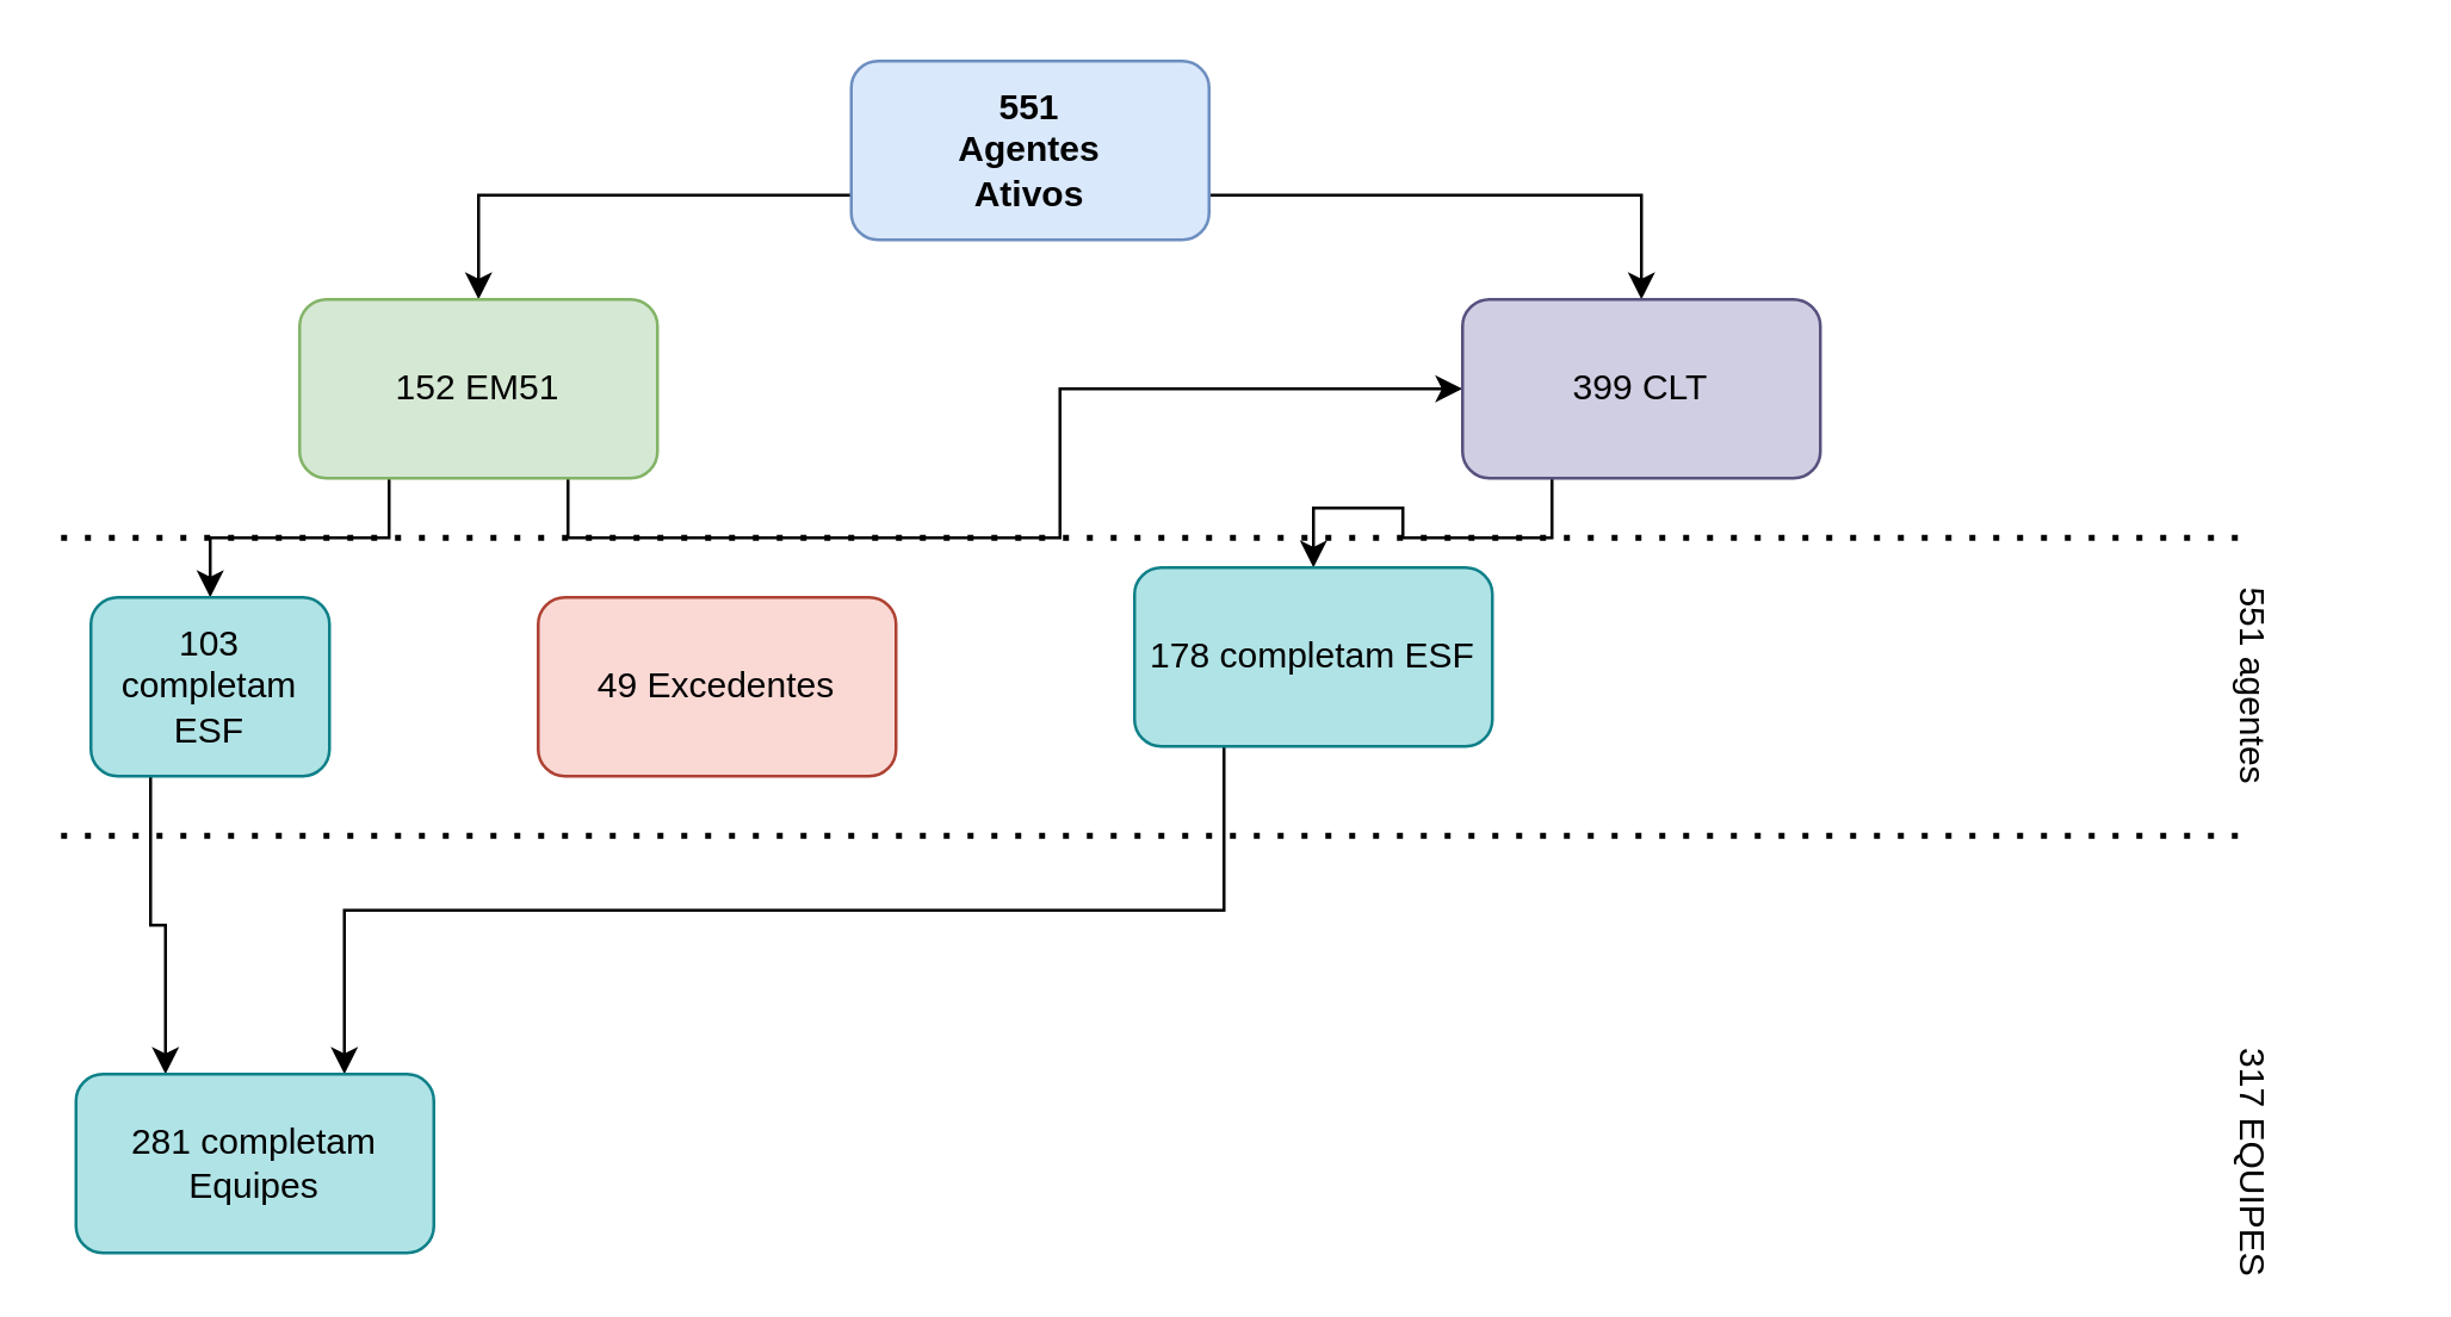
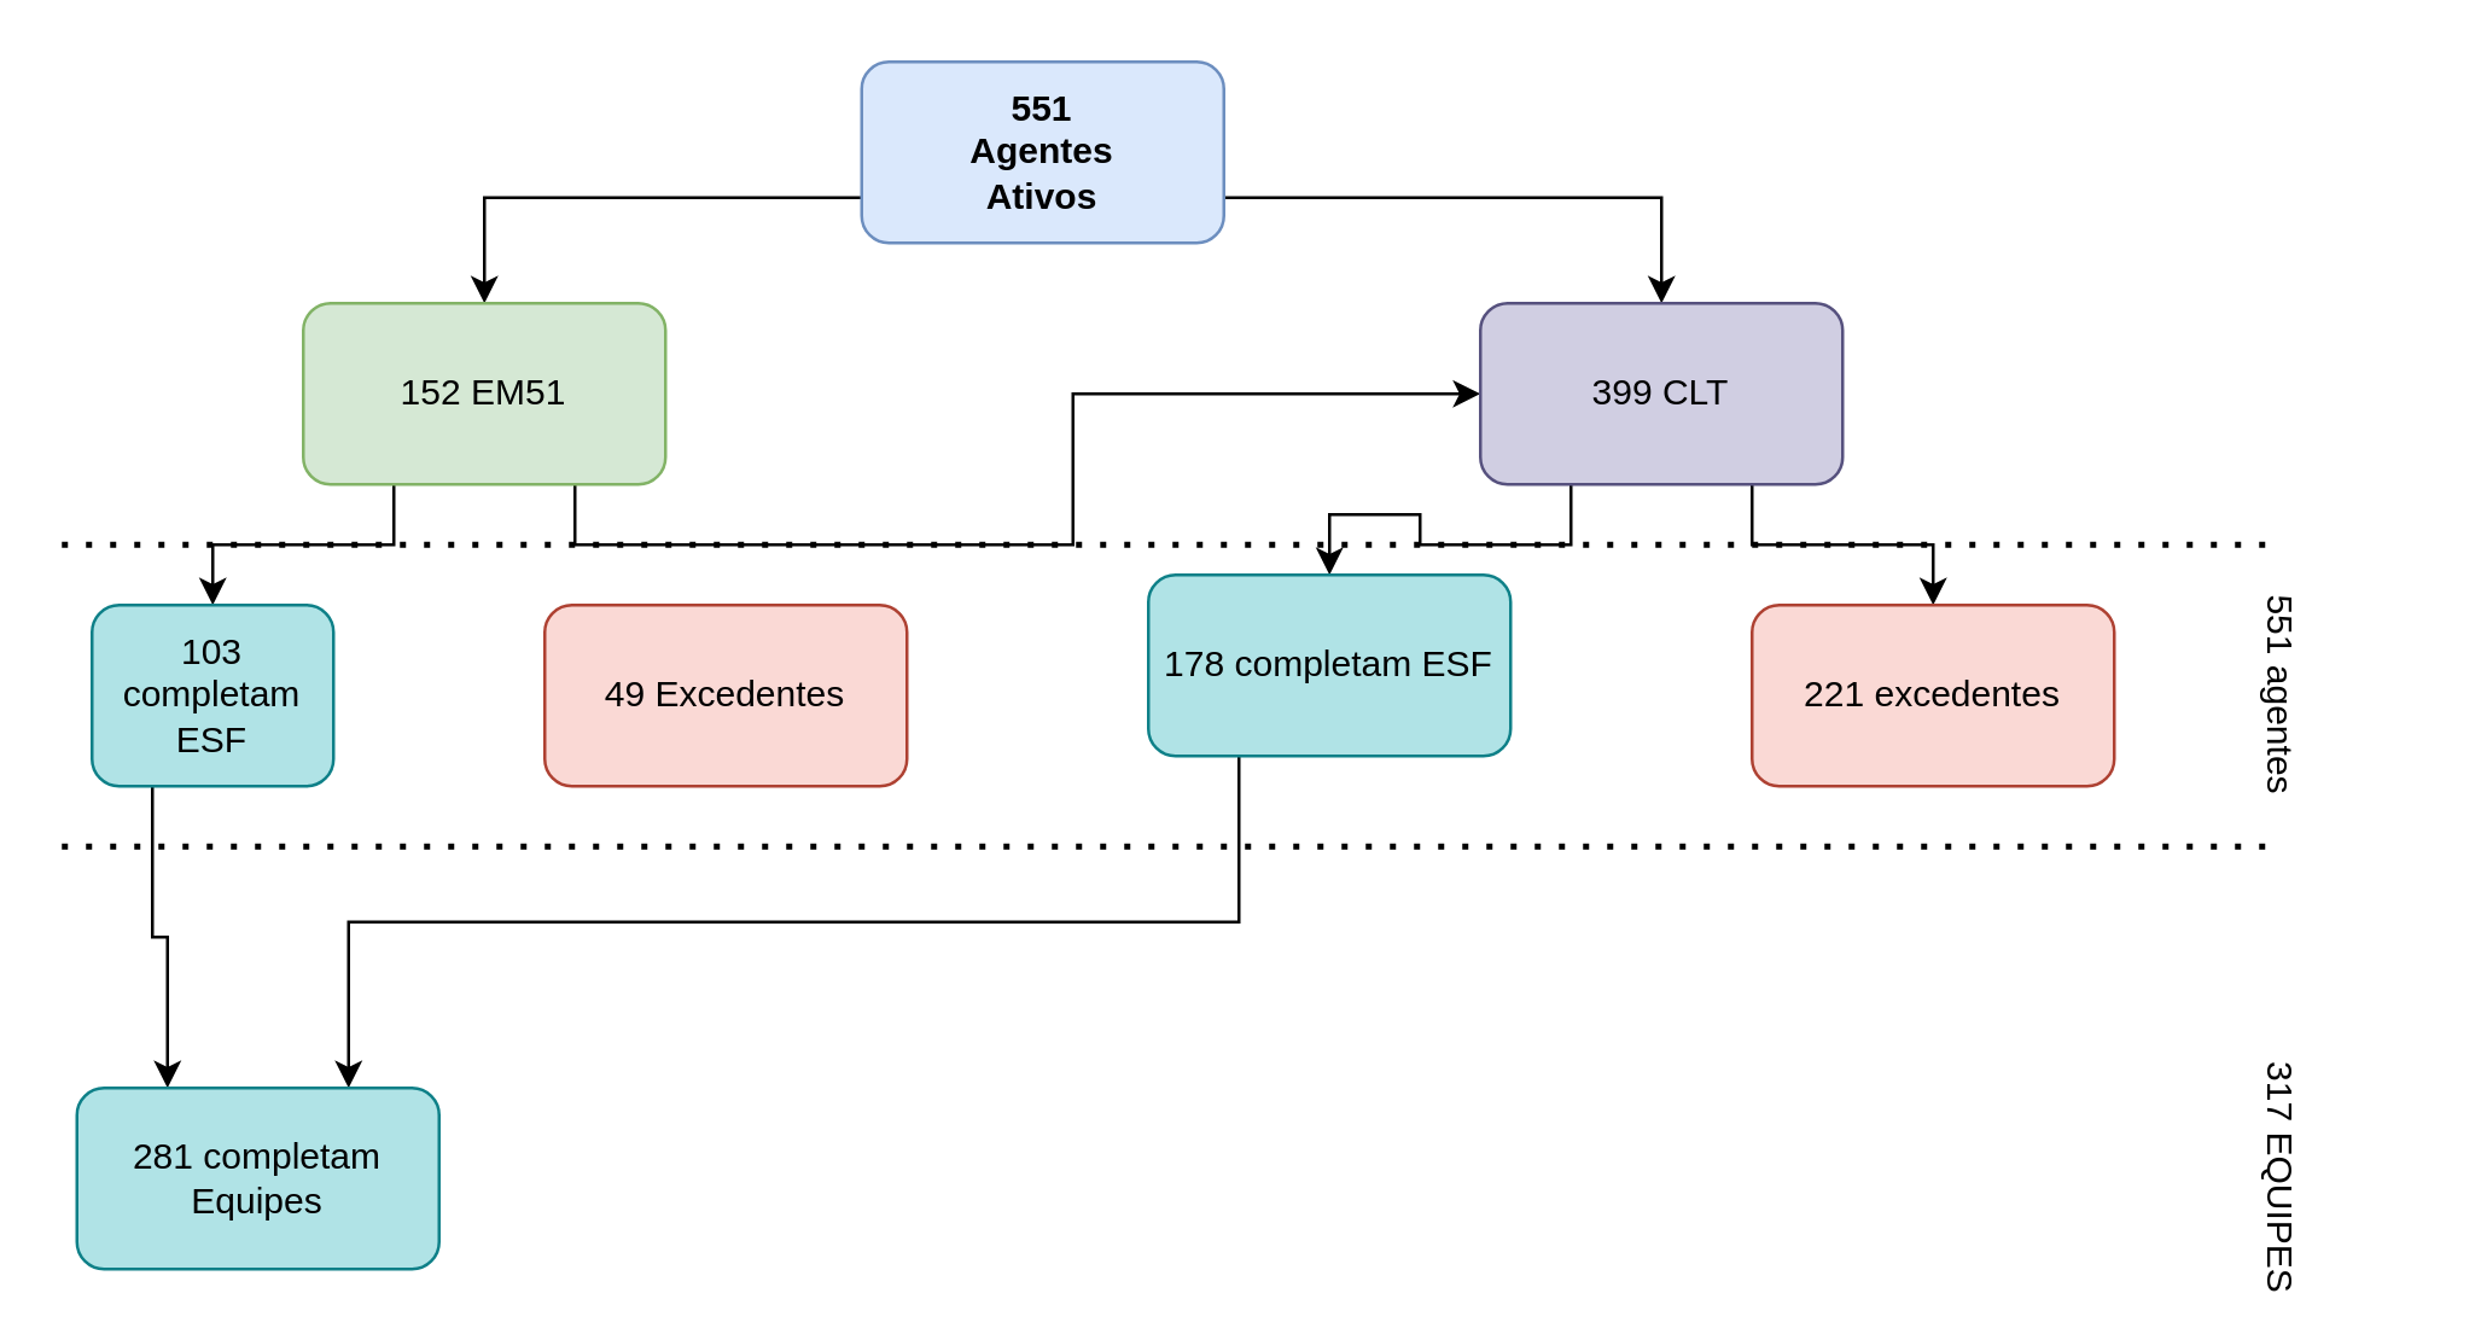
+ <mxCell id="9" style="edgeStyle=orthogonalEdgeStyle;rounded=0;orthogonalLoop=1;jettySize=auto;html=1;exitX=0.75;exitY=1;exitDx=0;exitDy=0;entryX=0.5;entryY=0;entryDx=0;entryDy=0;" edge="1" parent="1" source="10" target="16"><mxGeometry relative="1" as="geometry" /></mxCell>
+ <mxCell id="16" value="221 excedentes" style="rounded=1;whiteSpace=wrap;html=1;fillColor=#fad9d5;strokeColor=#ae4132;" vertex="1" parent="1"><mxGeometry x="580" y="200" width="120" height="60" as="geometry" /></mxCell>
